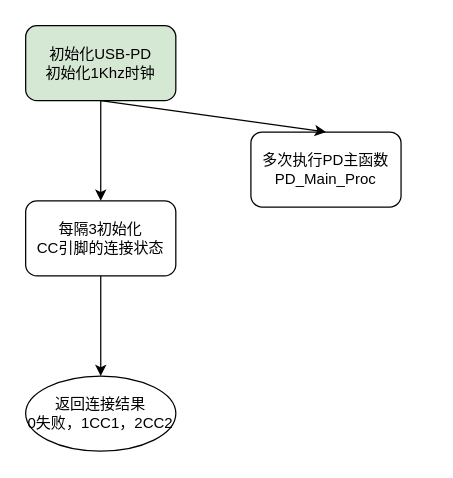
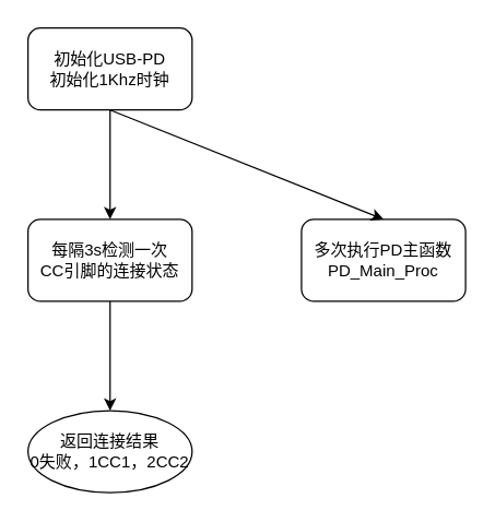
- <mxCell id="3" value="初始化USB-PD&lt;div&gt;初始化1Khz时钟&lt;/div&gt;" style="rounded=1;whiteSpace=wrap;html=1;fillColor=#d5e8d4;" vertex="1" parent="1"><mxGeometry x="20" y="20" width="120" height="60" as="geometry" /></mxCell>
+ <mxCell id="3" value="初始化USB-PD&lt;div&gt;初始化1Khz时钟&lt;/div&gt;" style="rounded=1;whiteSpace=wrap;html=1;" vertex="1" parent="1"><mxGeometry x="20" y="20" width="120" height="60" as="geometry" /></mxCell>
- <mxCell id="7" value="&lt;div&gt;多次执行PD主函数&lt;/div&gt;PD_Main_Proc" style="whiteSpace=wrap;html=1;rounded=1;" vertex="1" parent="1"><mxGeometry x="200" y="105" width="120" height="60" as="geometry" /></mxCell>
+ <mxCell id="7" value="&lt;div&gt;多次执行PD主函数&lt;/div&gt;PD_Main_Proc" style="whiteSpace=wrap;html=1;rounded=1;" vertex="1" parent="1"><mxGeometry x="220" y="160" width="120" height="60" as="geometry" /></mxCell>
- <mxCell id="5" value="每隔3初始化&lt;div&gt;CC引脚的连接状态&lt;/div&gt;" style="rounded=1;whiteSpace=wrap;html=1;" vertex="1" parent="1"><mxGeometry x="20" y="160" width="120" height="60" as="geometry" /></mxCell>
+ <mxCell id="5" value="每隔3s检测一次&lt;div&gt;CC引脚的连接状态&lt;/div&gt;" style="rounded=1;whiteSpace=wrap;html=1;" vertex="1" parent="1"><mxGeometry x="20" y="160" width="120" height="60" as="geometry" /></mxCell>
